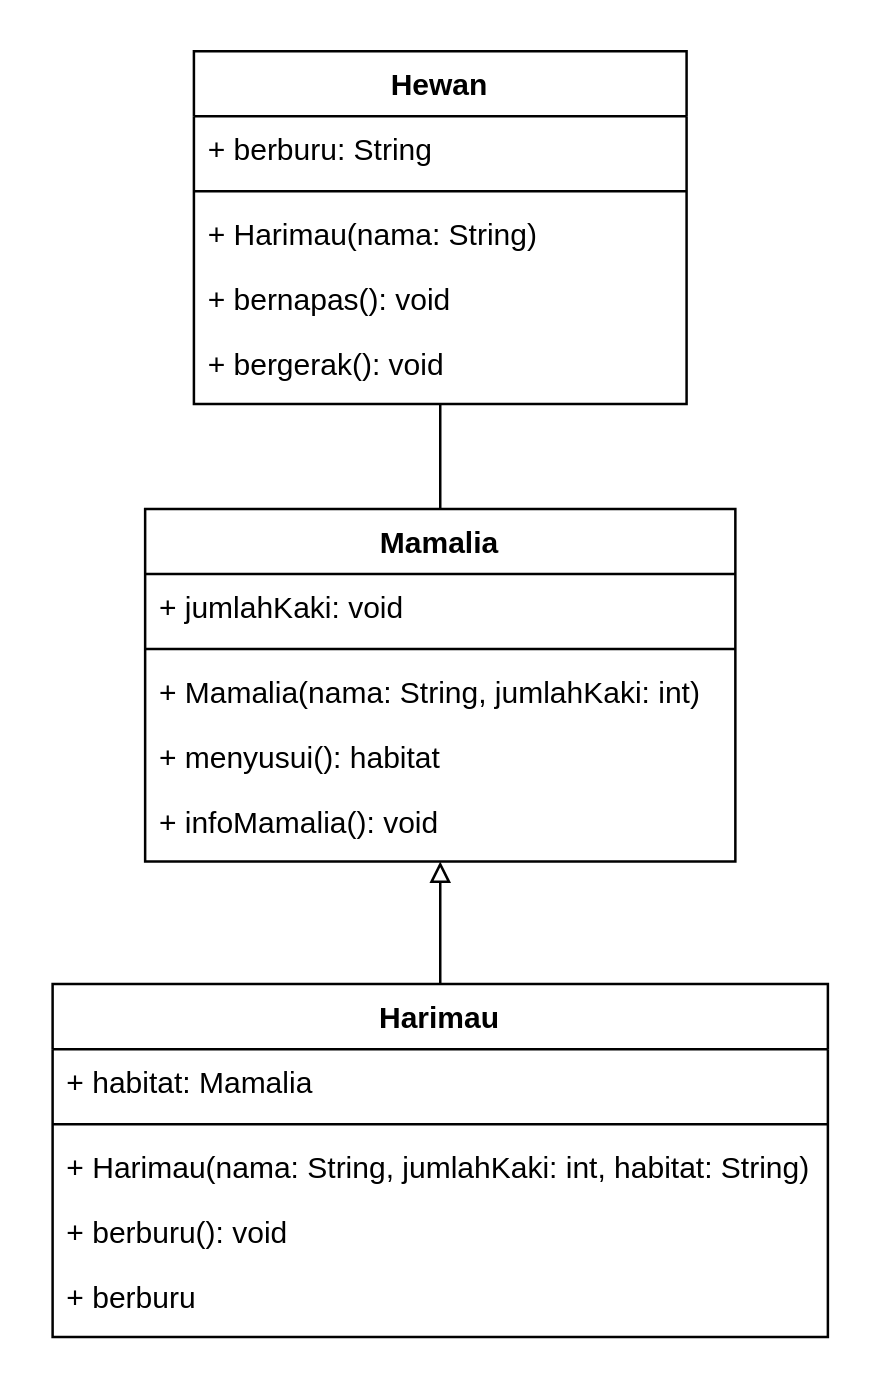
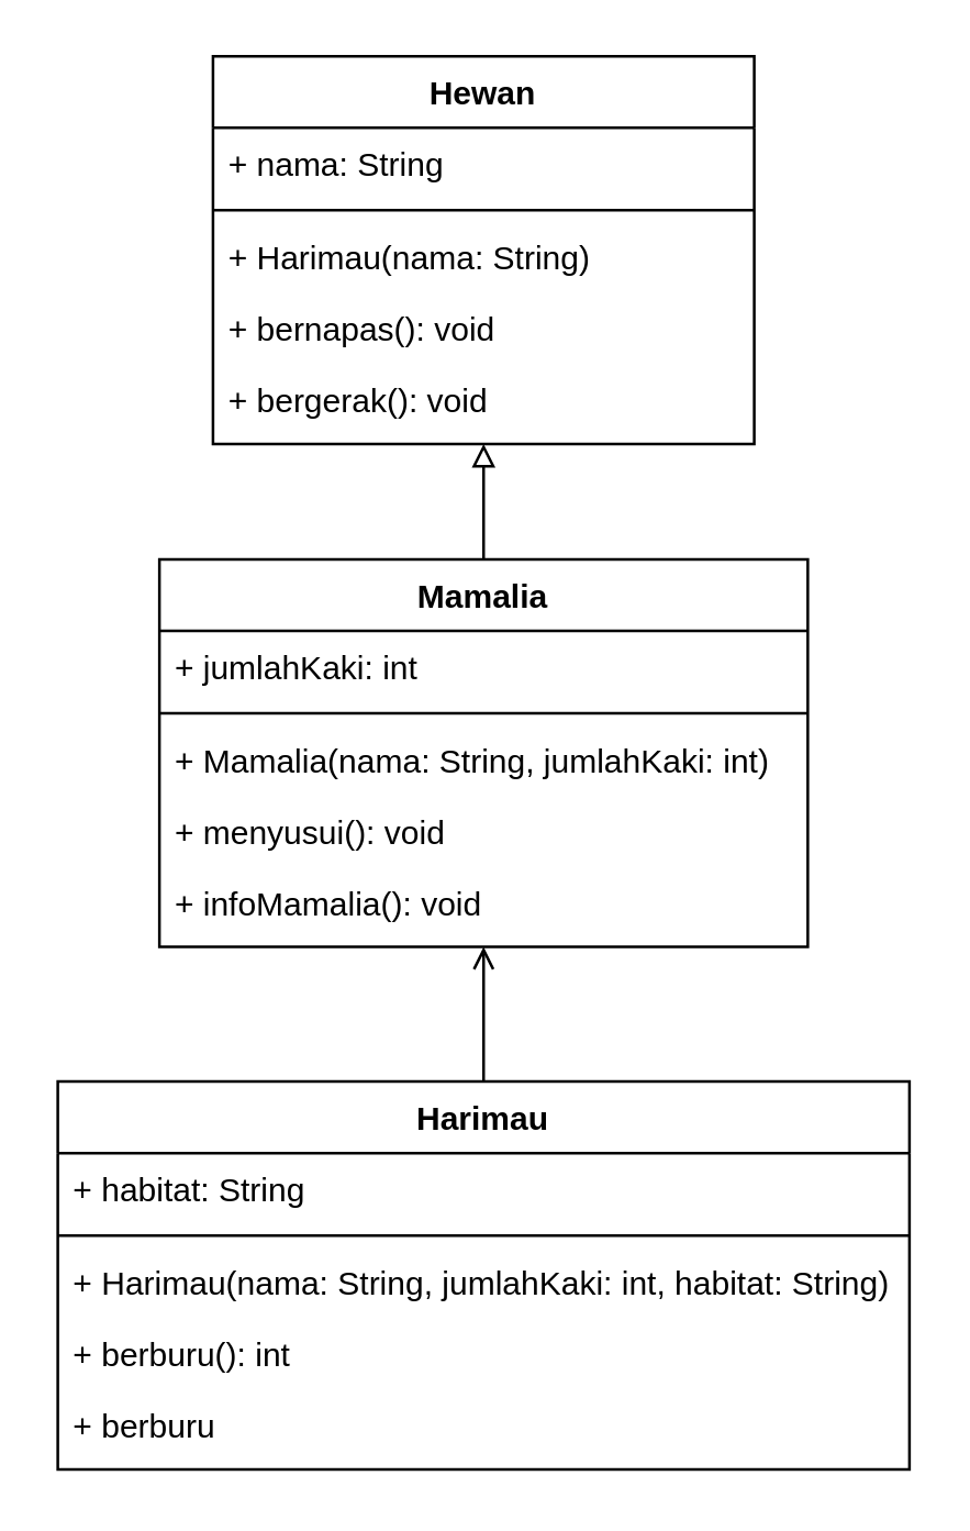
- <mxCell id="17" value="+ berburu: String" style="text;align=left;verticalAlign=top;spacingLeft=4;spacingRight=4;overflow=hidden;rotatable=0;points=[[0,0.5],[1,0.5]];portConstraint=eastwest;" parent="16" vertex="1"><mxGeometry y="26" width="197" height="26" as="geometry" /></mxCell>
+ <mxCell id="17" value="+ nama: String" style="text;align=left;verticalAlign=top;spacingLeft=4;spacingRight=4;overflow=hidden;rotatable=0;points=[[0,0.5],[1,0.5]];portConstraint=eastwest;" parent="16" vertex="1"><mxGeometry y="26" width="197" height="26" as="geometry" /></mxCell>
- <mxCell id="9" style="edgeStyle=orthogonalEdgeStyle;rounded=0;orthogonalLoop=1;jettySize=auto;html=1;exitX=0.5;exitY=0;exitDx=0;exitDy=0;entryX=0.5;entryY=1;entryDx=0;entryDy=0;endArrow=none;endFill=0;" parent="1" source="10" target="16" edge="1"><mxGeometry relative="1" as="geometry" /></mxCell>
+ <mxCell id="9" style="edgeStyle=orthogonalEdgeStyle;rounded=0;orthogonalLoop=1;jettySize=auto;html=1;exitX=0.5;exitY=0;exitDx=0;exitDy=0;entryX=0.5;entryY=1;entryDx=0;entryDy=0;endArrow=block;endFill=0;" parent="1" source="10" target="16" edge="1"><mxGeometry relative="1" as="geometry" /></mxCell>
- <mxCell id="11" value="+ jumlahKaki: void" style="text;align=left;verticalAlign=top;spacingLeft=4;spacingRight=4;overflow=hidden;rotatable=0;points=[[0,0.5],[1,0.5]];portConstraint=eastwest;" parent="10" vertex="1"><mxGeometry y="26" width="236" height="26" as="geometry" /></mxCell>
+ <mxCell id="11" value="+ jumlahKaki: int" style="text;align=left;verticalAlign=top;spacingLeft=4;spacingRight=4;overflow=hidden;rotatable=0;points=[[0,0.5],[1,0.5]];portConstraint=eastwest;" parent="10" vertex="1"><mxGeometry y="26" width="236" height="26" as="geometry" /></mxCell>
- <mxCell id="14" value="+ menyusui(): habitat" style="text;align=left;verticalAlign=top;spacingLeft=4;spacingRight=4;overflow=hidden;rotatable=0;points=[[0,0.5],[1,0.5]];portConstraint=eastwest;" parent="10" vertex="1"><mxGeometry y="86" width="236" height="26" as="geometry" /></mxCell>
+ <mxCell id="14" value="+ menyusui(): void" style="text;align=left;verticalAlign=top;spacingLeft=4;spacingRight=4;overflow=hidden;rotatable=0;points=[[0,0.5],[1,0.5]];portConstraint=eastwest;" parent="10" vertex="1"><mxGeometry y="86" width="236" height="26" as="geometry" /></mxCell>
- <mxCell id="2" style="edgeStyle=orthogonalEdgeStyle;rounded=0;orthogonalLoop=1;jettySize=auto;html=1;exitX=0.5;exitY=0;exitDx=0;exitDy=0;entryX=0.5;entryY=1;entryDx=0;entryDy=0;endArrow=block;endFill=0;" parent="1" source="3" target="10" edge="1"><mxGeometry relative="1" as="geometry" /></mxCell>
+ <mxCell id="2" style="edgeStyle=orthogonalEdgeStyle;rounded=0;orthogonalLoop=1;jettySize=auto;html=1;exitX=0.5;exitY=0;exitDx=0;exitDy=0;entryX=0.5;entryY=1;entryDx=0;entryDy=0;endArrow=open;endFill=0;" parent="1" source="3" target="10" edge="1"><mxGeometry relative="1" as="geometry" /></mxCell>
- <mxCell id="4" value="+ habitat: Mamalia" style="text;align=left;verticalAlign=top;spacingLeft=4;spacingRight=4;overflow=hidden;rotatable=0;points=[[0,0.5],[1,0.5]];portConstraint=eastwest;" parent="3" vertex="1"><mxGeometry y="26" width="310" height="26" as="geometry" /></mxCell>
+ <mxCell id="4" value="+ habitat: String" style="text;align=left;verticalAlign=top;spacingLeft=4;spacingRight=4;overflow=hidden;rotatable=0;points=[[0,0.5],[1,0.5]];portConstraint=eastwest;" parent="3" vertex="1"><mxGeometry y="26" width="310" height="26" as="geometry" /></mxCell>
- <mxCell id="7" value="+ berburu(): void" style="text;align=left;verticalAlign=top;spacingLeft=4;spacingRight=4;overflow=hidden;rotatable=0;points=[[0,0.5],[1,0.5]];portConstraint=eastwest;" parent="3" vertex="1"><mxGeometry y="86" width="310" height="26" as="geometry" /></mxCell>
+ <mxCell id="7" value="+ berburu(): int" style="text;align=left;verticalAlign=top;spacingLeft=4;spacingRight=4;overflow=hidden;rotatable=0;points=[[0,0.5],[1,0.5]];portConstraint=eastwest;" parent="3" vertex="1"><mxGeometry y="86" width="310" height="26" as="geometry" /></mxCell>
